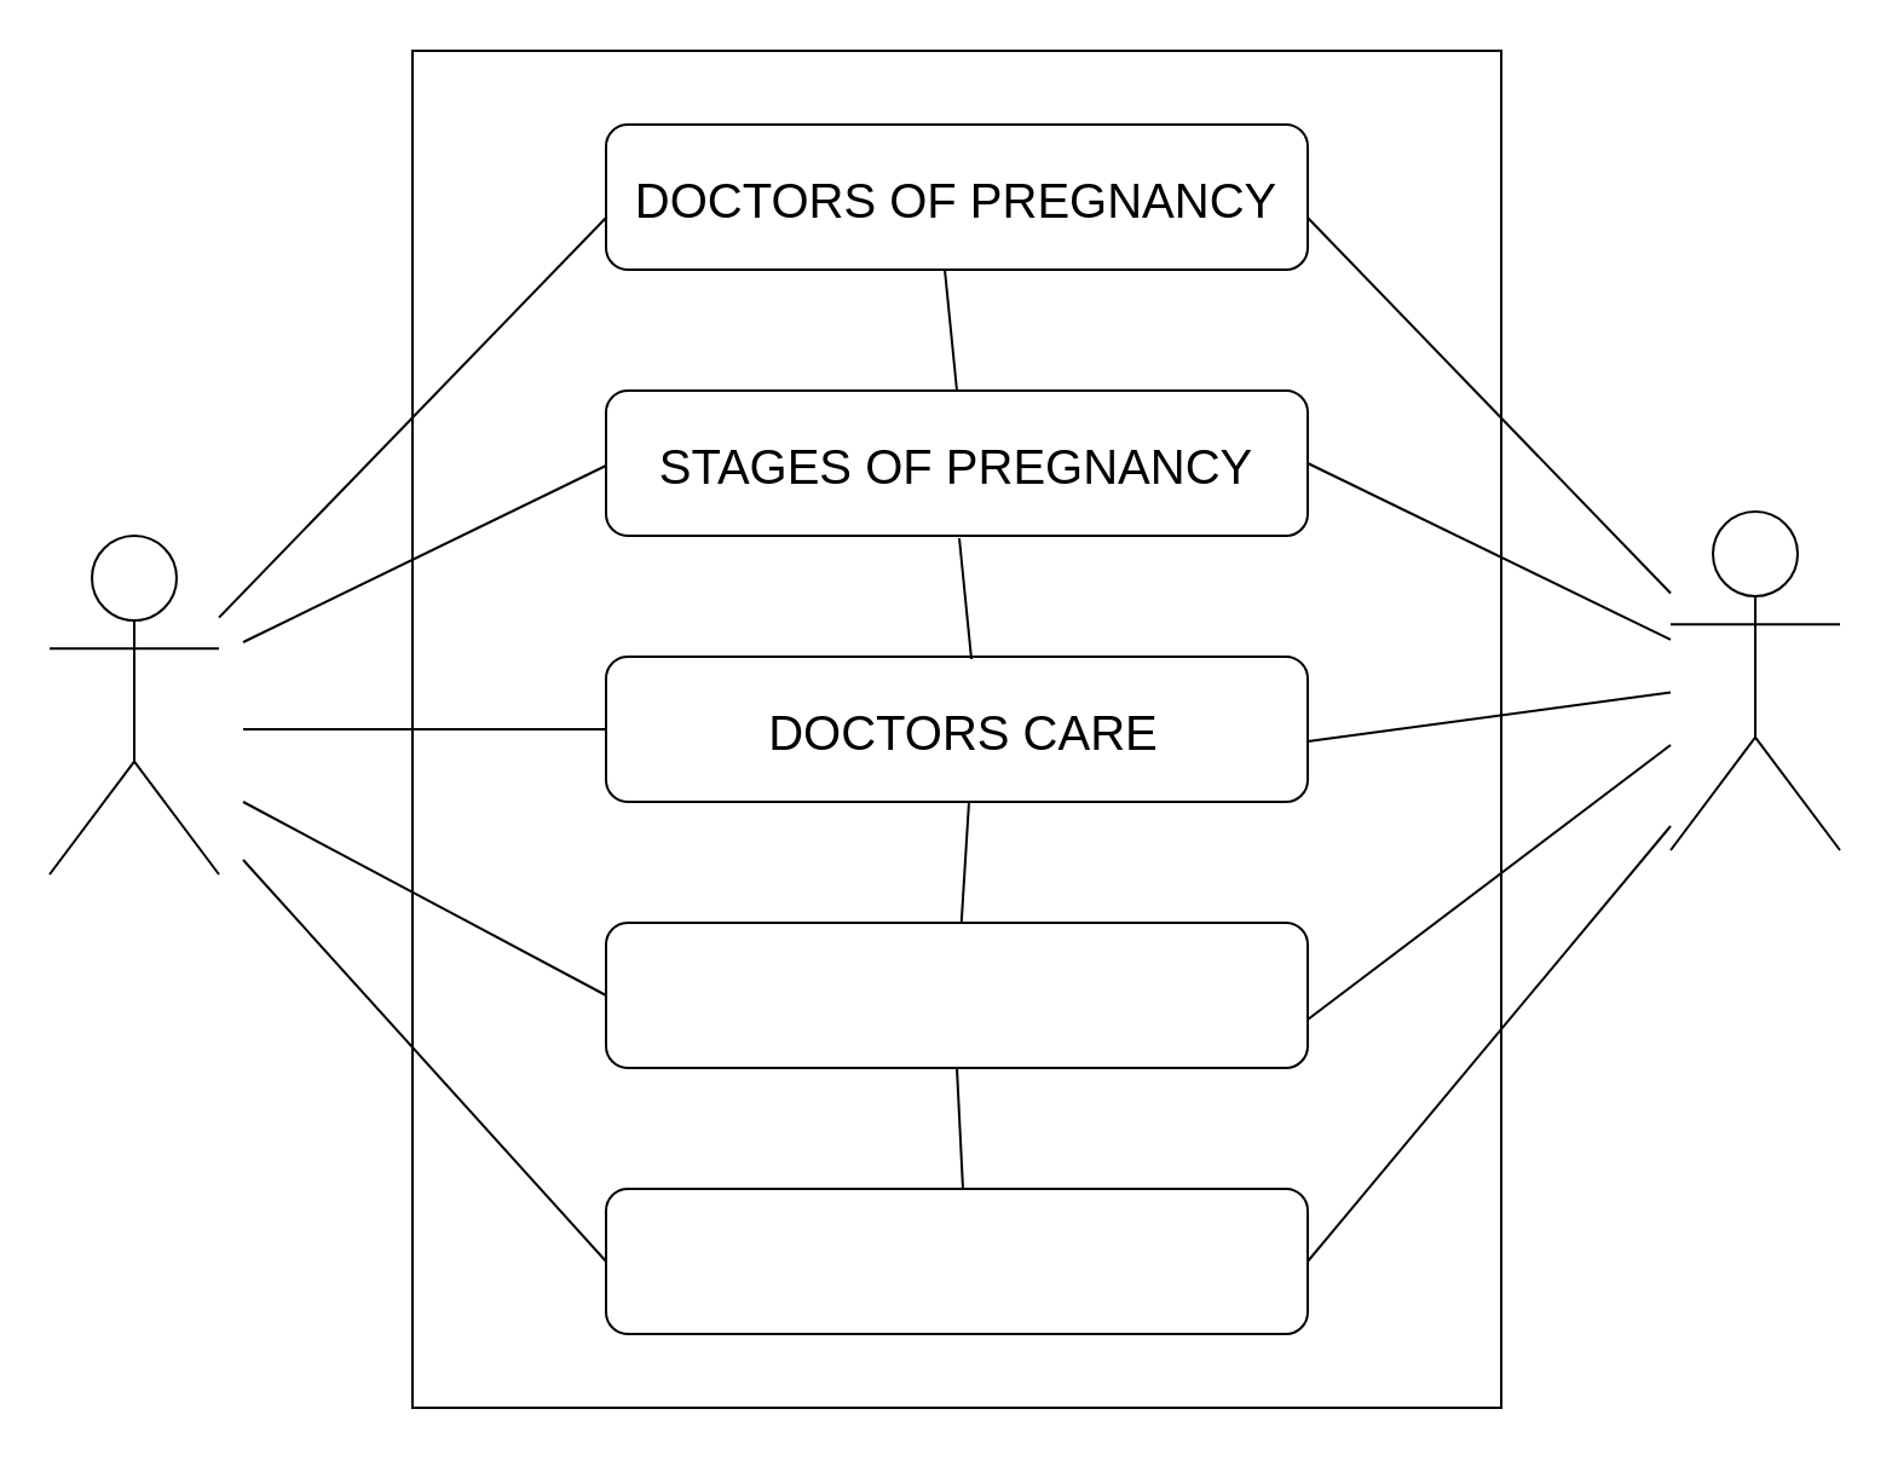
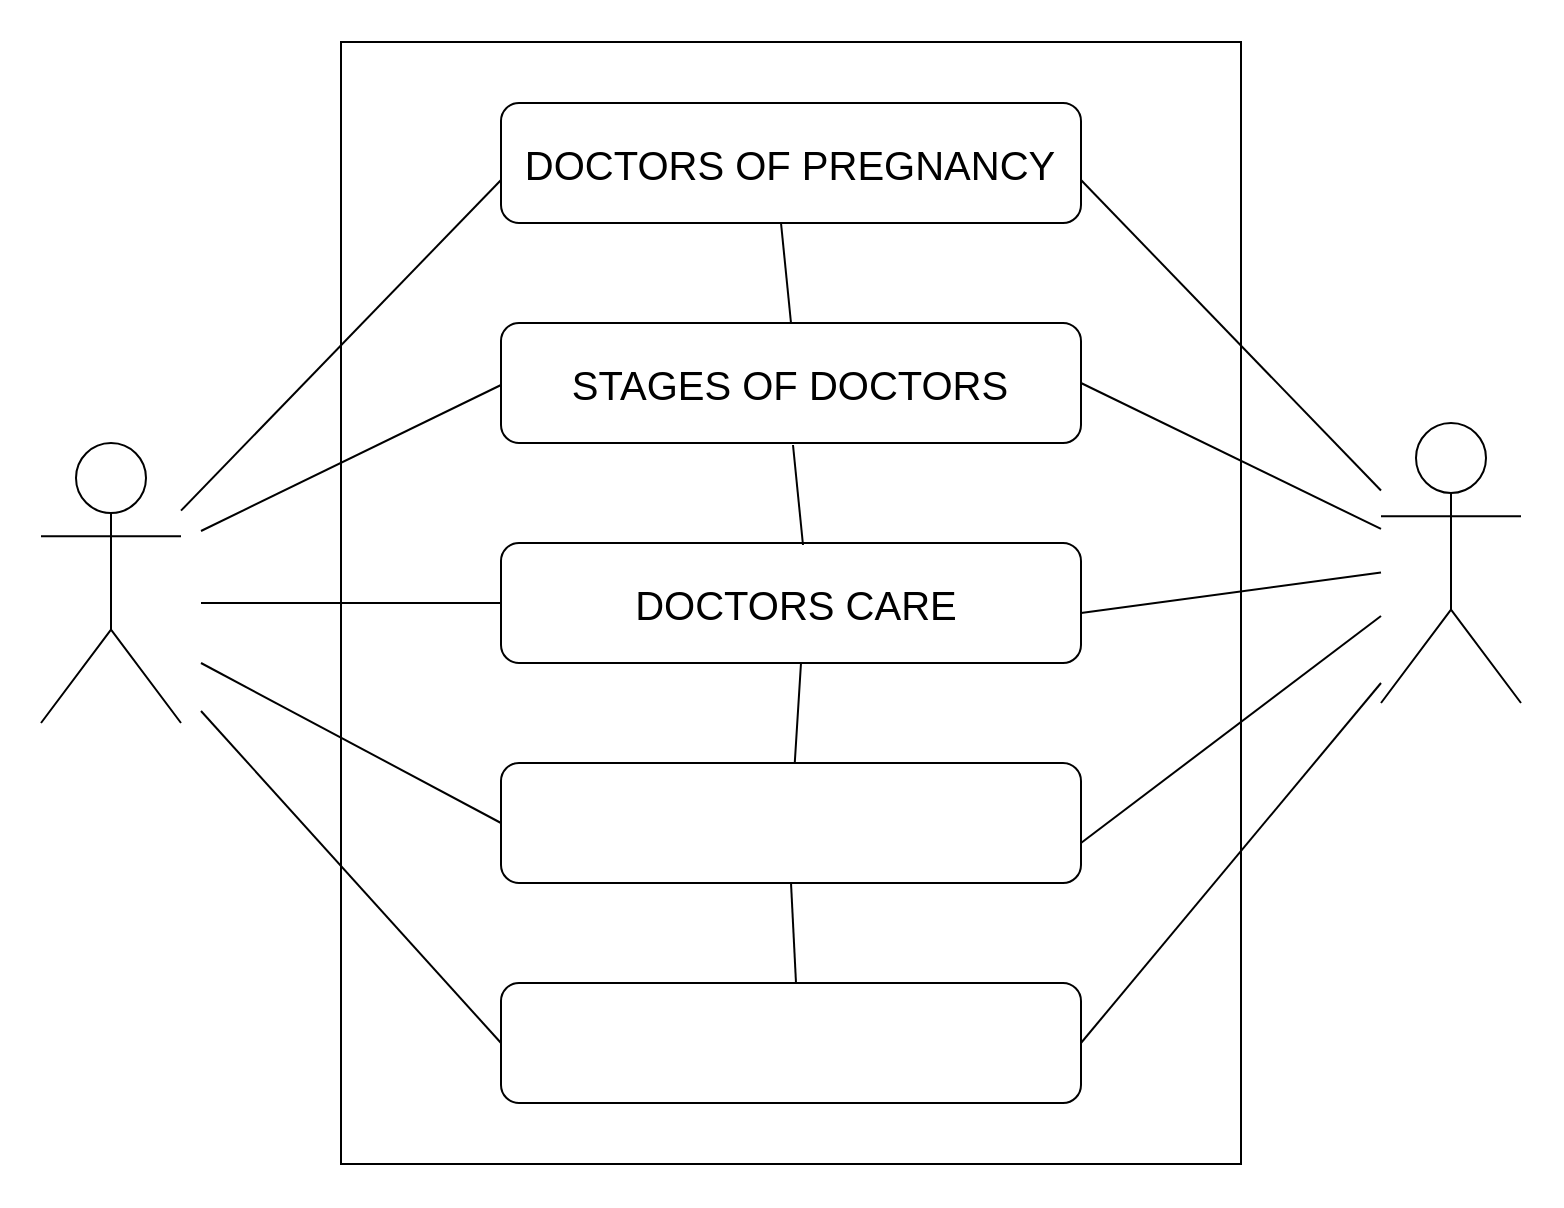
- <mxCell id="11" value="STAGES OF PREGNANCY" style="text;html=1;strokeColor=none;fillColor=none;align=center;verticalAlign=middle;whiteSpace=wrap;rounded=0;fontSize=20;" vertex="1" parent="9"><mxGeometry y="16" width="290" height="30" as="geometry" /></mxCell>
+ <mxCell id="11" value="STAGES OF DOCTORS" style="text;html=1;strokeColor=none;fillColor=none;align=center;verticalAlign=middle;whiteSpace=wrap;rounded=0;fontSize=20;" vertex="1" parent="9"><mxGeometry y="16" width="290" height="30" as="geometry" /></mxCell>
